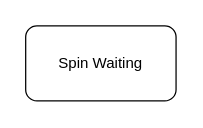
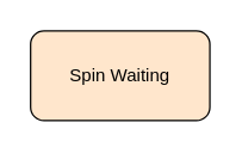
- <mxCell id="2" value="Spin Waiting" style="rounded=1;whiteSpace=wrap;html=1;" vertex="1" parent="1"><mxGeometry x="20" y="20" width="120" height="60" as="geometry" /></mxCell>
+ <mxCell id="2" value="Spin Waiting" style="rounded=1;whiteSpace=wrap;html=1;fillColor=#ffe6cc;" vertex="1" parent="1"><mxGeometry x="20" y="20" width="120" height="60" as="geometry" /></mxCell>
